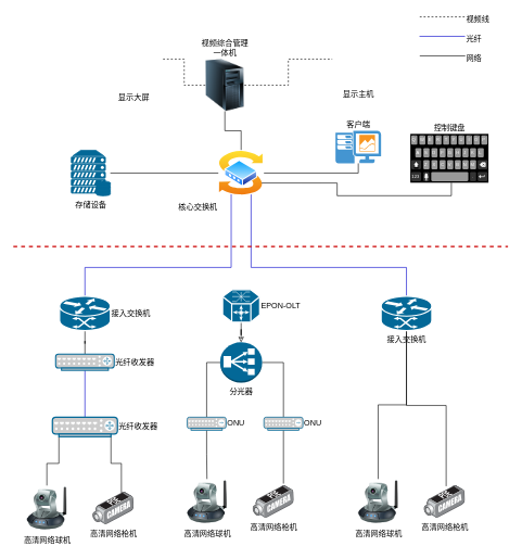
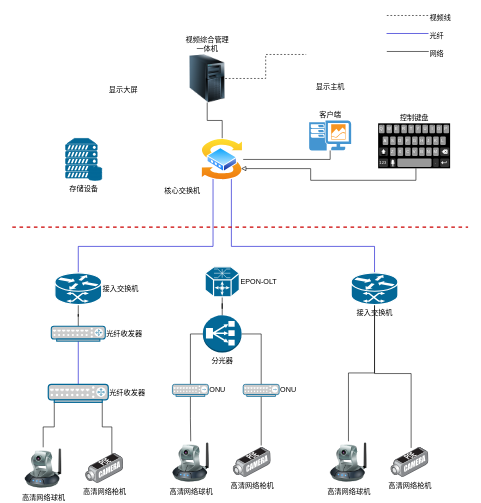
- <mxCell id="2" style="edgeStyle=orthogonalEdgeStyle;rounded=0;orthogonalLoop=1;jettySize=auto;html=1;entryX=0;entryY=0.5;entryDx=0;entryDy=0;endArrow=none;endFill=0;dashed=1;" edge="1" parent="1" source="3" target="7"><mxGeometry relative="1" as="geometry" /></mxCell>
- <mxCell id="15" style="edgeStyle=orthogonalEdgeStyle;rounded=0;orthogonalLoop=1;jettySize=auto;html=1;entryX=0;entryY=0.5;entryDx=0;entryDy=0;endArrow=none;endFill=0;" edge="1" parent="1" source="16" target="10"><mxGeometry relative="1" as="geometry" /></mxCell>
- <mxCell id="13" style="edgeStyle=orthogonalEdgeStyle;rounded=0;orthogonalLoop=1;jettySize=auto;html=1;entryX=1;entryY=0.75;entryDx=0;entryDy=0;endArrow=none;endFill=0;exitX=0.525;exitY=1;exitDx=0;exitDy=0;exitPerimeter=0;" edge="1" parent="1" source="14" target="10"><mxGeometry relative="1" as="geometry" /></mxCell>
+ <mxCell id="13" style="edgeStyle=orthogonalEdgeStyle;rounded=0;orthogonalLoop=1;jettySize=auto;html=1;entryX=1;entryY=0.75;entryDx=0;entryDy=0;endArrow=block;endFill=0;exitX=0.525;exitY=1;exitDx=0;exitDy=0;exitPerimeter=0;" edge="1" parent="1" source="14" target="10"><mxGeometry relative="1" as="geometry" /></mxCell>
- <mxCell id="17" style="edgeStyle=orthogonalEdgeStyle;rounded=0;orthogonalLoop=1;jettySize=auto;html=1;entryX=0.5;entryY=0;entryDx=0;entryDy=0;entryPerimeter=0;endArrow=classic;endFill=0;fontColor=#000000;" edge="1" parent="1" source="18" target="31"><mxGeometry relative="1" as="geometry" /></mxCell>
+ <mxCell id="17" style="edgeStyle=orthogonalEdgeStyle;rounded=0;orthogonalLoop=1;jettySize=auto;html=1;entryX=0.5;entryY=0;entryDx=0;entryDy=0;entryPerimeter=0;endArrow=none;endFill=0;fontColor=#000000;" edge="1" parent="1" source="18" target="31"><mxGeometry relative="1" as="geometry" /></mxCell>
